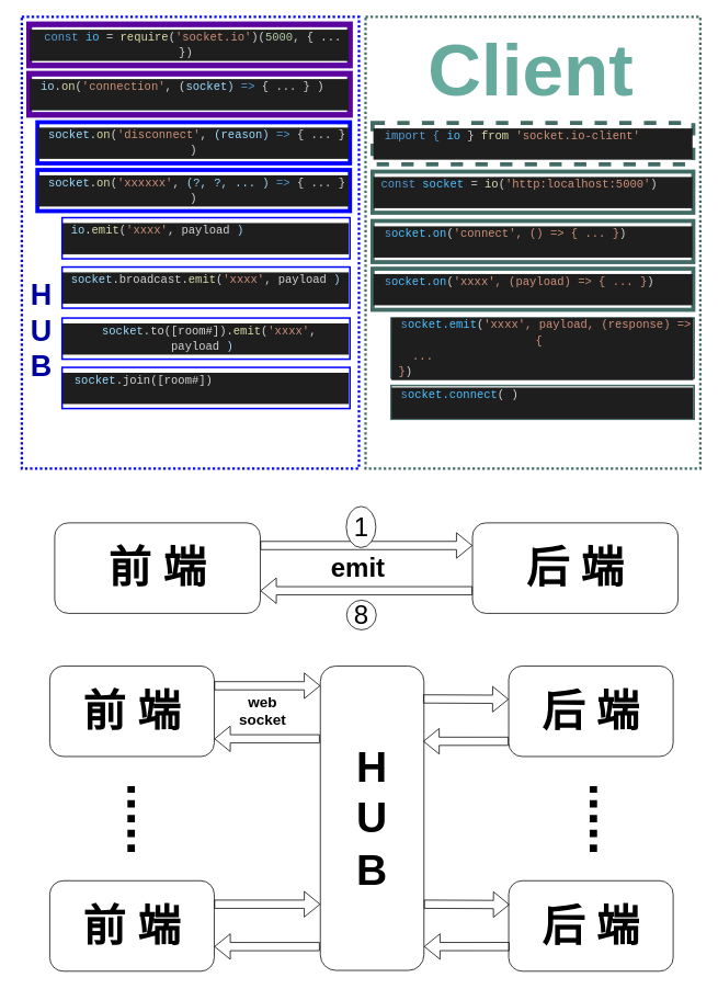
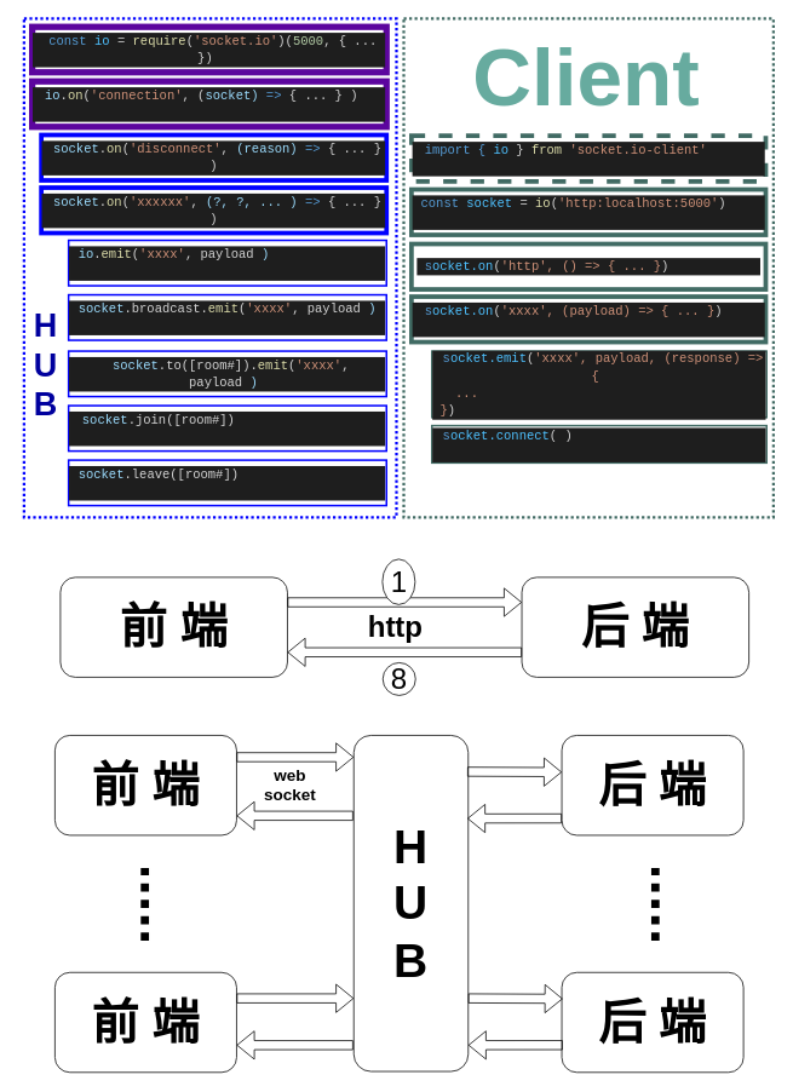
- <mxCell id="38" value="&lt;div style=&quot;background-color: rgb(30, 30, 30); font-family: Consolas, &amp;quot;Courier New&amp;quot;, monospace; font-size: 14px; line-height: 19px;&quot;&gt;&lt;div style=&quot;line-height: 19px;&quot;&gt;&lt;span style=&quot;color: rgb(86, 156, 214);&quot;&gt;&amp;nbsp;s&lt;/span&gt;&lt;font color=&quot;#4fc1ff&quot;&gt;ocket.on&lt;/font&gt;&lt;font color=&quot;#d4d4d4&quot;&gt;(&lt;/font&gt;&lt;span style=&quot;color: rgb(206, 145, 120);&quot;&gt;'connect', () =&amp;gt; { ... }&lt;/span&gt;&lt;font color=&quot;#d4d4d4&quot;&gt;)&amp;nbsp; &amp;nbsp; &amp;nbsp; &amp;nbsp; &amp;nbsp; &amp;nbsp;&amp;nbsp;&lt;/font&gt;&lt;/div&gt;&lt;/div&gt;" style="rounded=0;whiteSpace=wrap;html=1;hachureGap=4;strokeWidth=5;strokeColor=#416B64;" parent="1" vertex="1"><mxGeometry x="452.5" y="268" width="390" height="50" as="geometry" /></mxCell>
+ <mxCell id="38" value="&lt;div style=&quot;background-color: rgb(30, 30, 30); font-family: Consolas, &amp;quot;Courier New&amp;quot;, monospace; font-size: 14px; line-height: 19px;&quot;&gt;&lt;div style=&quot;line-height: 19px;&quot;&gt;&lt;span style=&quot;color: rgb(86, 156, 214);&quot;&gt;&amp;nbsp;s&lt;/span&gt;&lt;font color=&quot;#4fc1ff&quot;&gt;ocket.on&lt;/font&gt;&lt;font color=&quot;#d4d4d4&quot;&gt;(&lt;/font&gt;&lt;span style=&quot;color: rgb(206, 145, 120);&quot;&gt;'http', () =&amp;gt; { ... }&lt;/span&gt;&lt;font color=&quot;#d4d4d4&quot;&gt;)&amp;nbsp; &amp;nbsp; &amp;nbsp; &amp;nbsp; &amp;nbsp; &amp;nbsp;&amp;nbsp;&lt;/font&gt;&lt;/div&gt;&lt;/div&gt;" style="rounded=0;whiteSpace=wrap;html=1;hachureGap=4;strokeWidth=5;strokeColor=#416B64;" parent="1" vertex="1"><mxGeometry x="452.5" y="268" width="390" height="50" as="geometry" /></mxCell>
+ <mxCell id="35" value="&lt;div style=&quot;background-color: rgb(30, 30, 30); font-family: Consolas, &amp;quot;Courier New&amp;quot;, monospace; font-size: 14px; line-height: 19px;&quot;&gt;&lt;span style=&quot;color: rgb(212, 212, 212);&quot;&gt;&lt;span style=&quot;color: #9cdcfe;&quot;&gt;&amp;nbsp;socket&lt;/span&gt;.leave([room#])&amp;nbsp; &amp;nbsp; &amp;nbsp; &amp;nbsp; &amp;nbsp; &amp;nbsp; &amp;nbsp; &amp;nbsp; &amp;nbsp; &amp;nbsp; &amp;nbsp;&amp;nbsp;&lt;/span&gt;&lt;/div&gt;" style="rounded=0;whiteSpace=wrap;html=1;hachureGap=4;strokeColor=#0000FF;strokeWidth=2;" parent="1" vertex="1"><mxGeometry x="75" y="506" width="350" height="50" as="geometry" /></mxCell>
- <mxCell id="23" value="emit" style="text;html=1;strokeColor=none;fillColor=none;align=center;verticalAlign=middle;whiteSpace=wrap;rounded=0;fontSize=32;fontStyle=1" parent="1" vertex="1"><mxGeometry x="405" y="675" width="60" height="30" as="geometry" /></mxCell>
+ <mxCell id="23" value="http" style="text;html=1;strokeColor=none;fillColor=none;align=center;verticalAlign=middle;whiteSpace=wrap;rounded=0;fontSize=32;fontStyle=1" parent="1" vertex="1"><mxGeometry x="405" y="675" width="60" height="30" as="geometry" /></mxCell>
